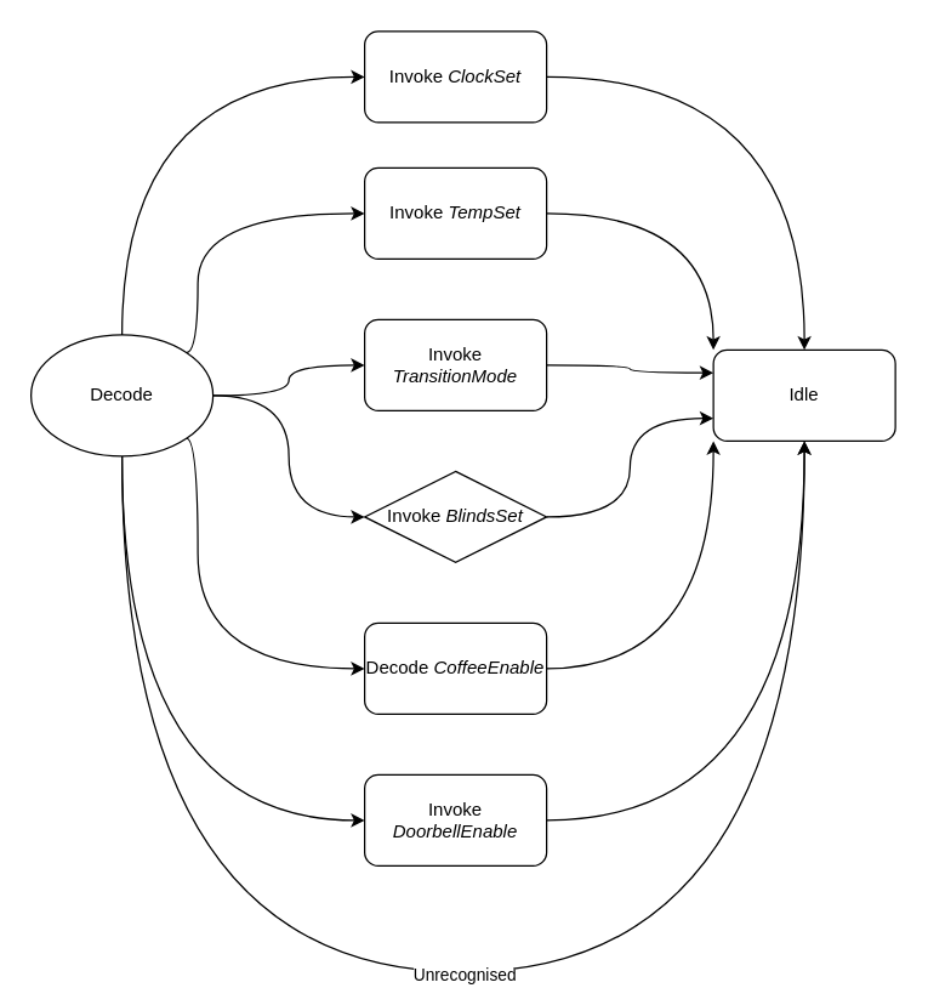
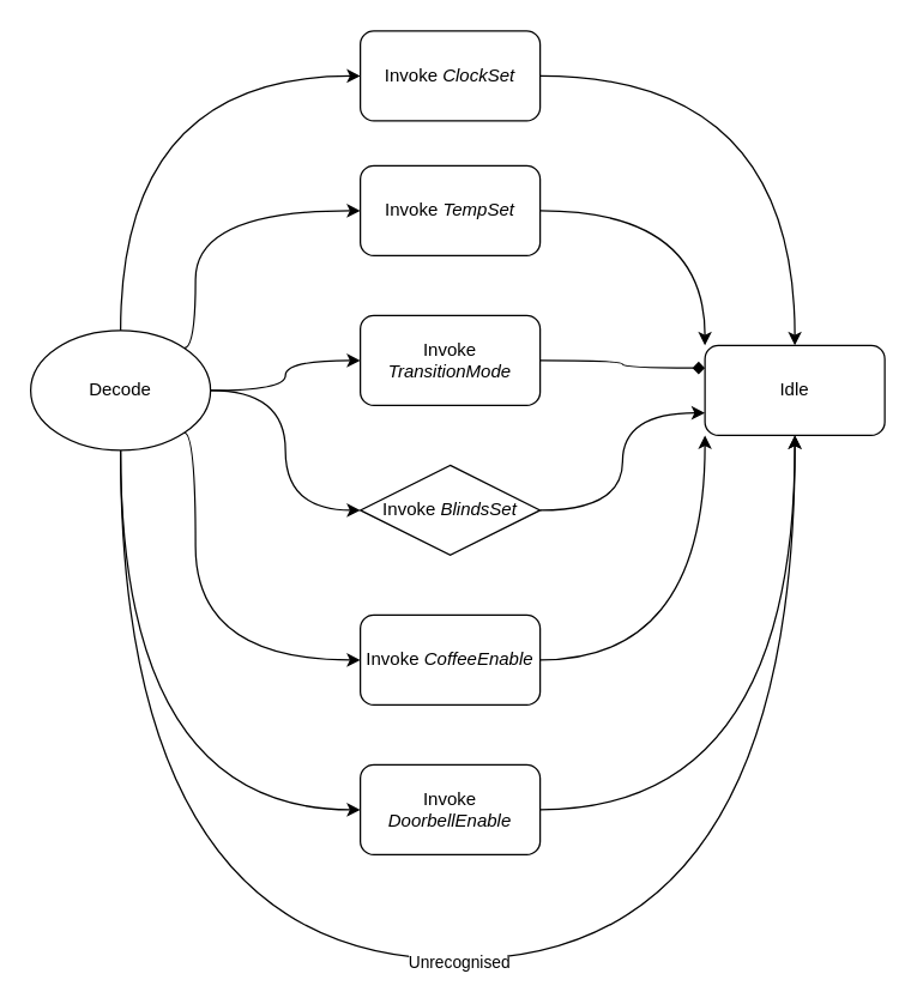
- <mxCell id="15" style="edgeStyle=orthogonalEdgeStyle;rounded=0;orthogonalLoop=1;jettySize=auto;html=1;entryX=0;entryY=0.25;entryDx=0;entryDy=0;curved=1;" edge="1" parent="1" source="16" target="23"><mxGeometry relative="1" as="geometry" /></mxCell>
+ <mxCell id="15" style="edgeStyle=orthogonalEdgeStyle;rounded=0;orthogonalLoop=1;jettySize=auto;html=1;entryX=0;entryY=0.25;entryDx=0;entryDy=0;curved=1;endArrow=diamond;" edge="1" parent="1" source="16" target="23"><mxGeometry relative="1" as="geometry" /></mxCell>
- <mxCell id="20" value="Decode &lt;i&gt;CoffeeEnable&lt;/i&gt;" style="rounded=1;whiteSpace=wrap;html=1;" vertex="1" parent="1"><mxGeometry x="240" y="410" width="120" height="60" as="geometry" /></mxCell>
+ <mxCell id="20" value="Invoke &lt;i&gt;CoffeeEnable&lt;/i&gt;" style="rounded=1;whiteSpace=wrap;html=1;" vertex="1" parent="1"><mxGeometry x="240" y="410" width="120" height="60" as="geometry" /></mxCell>
